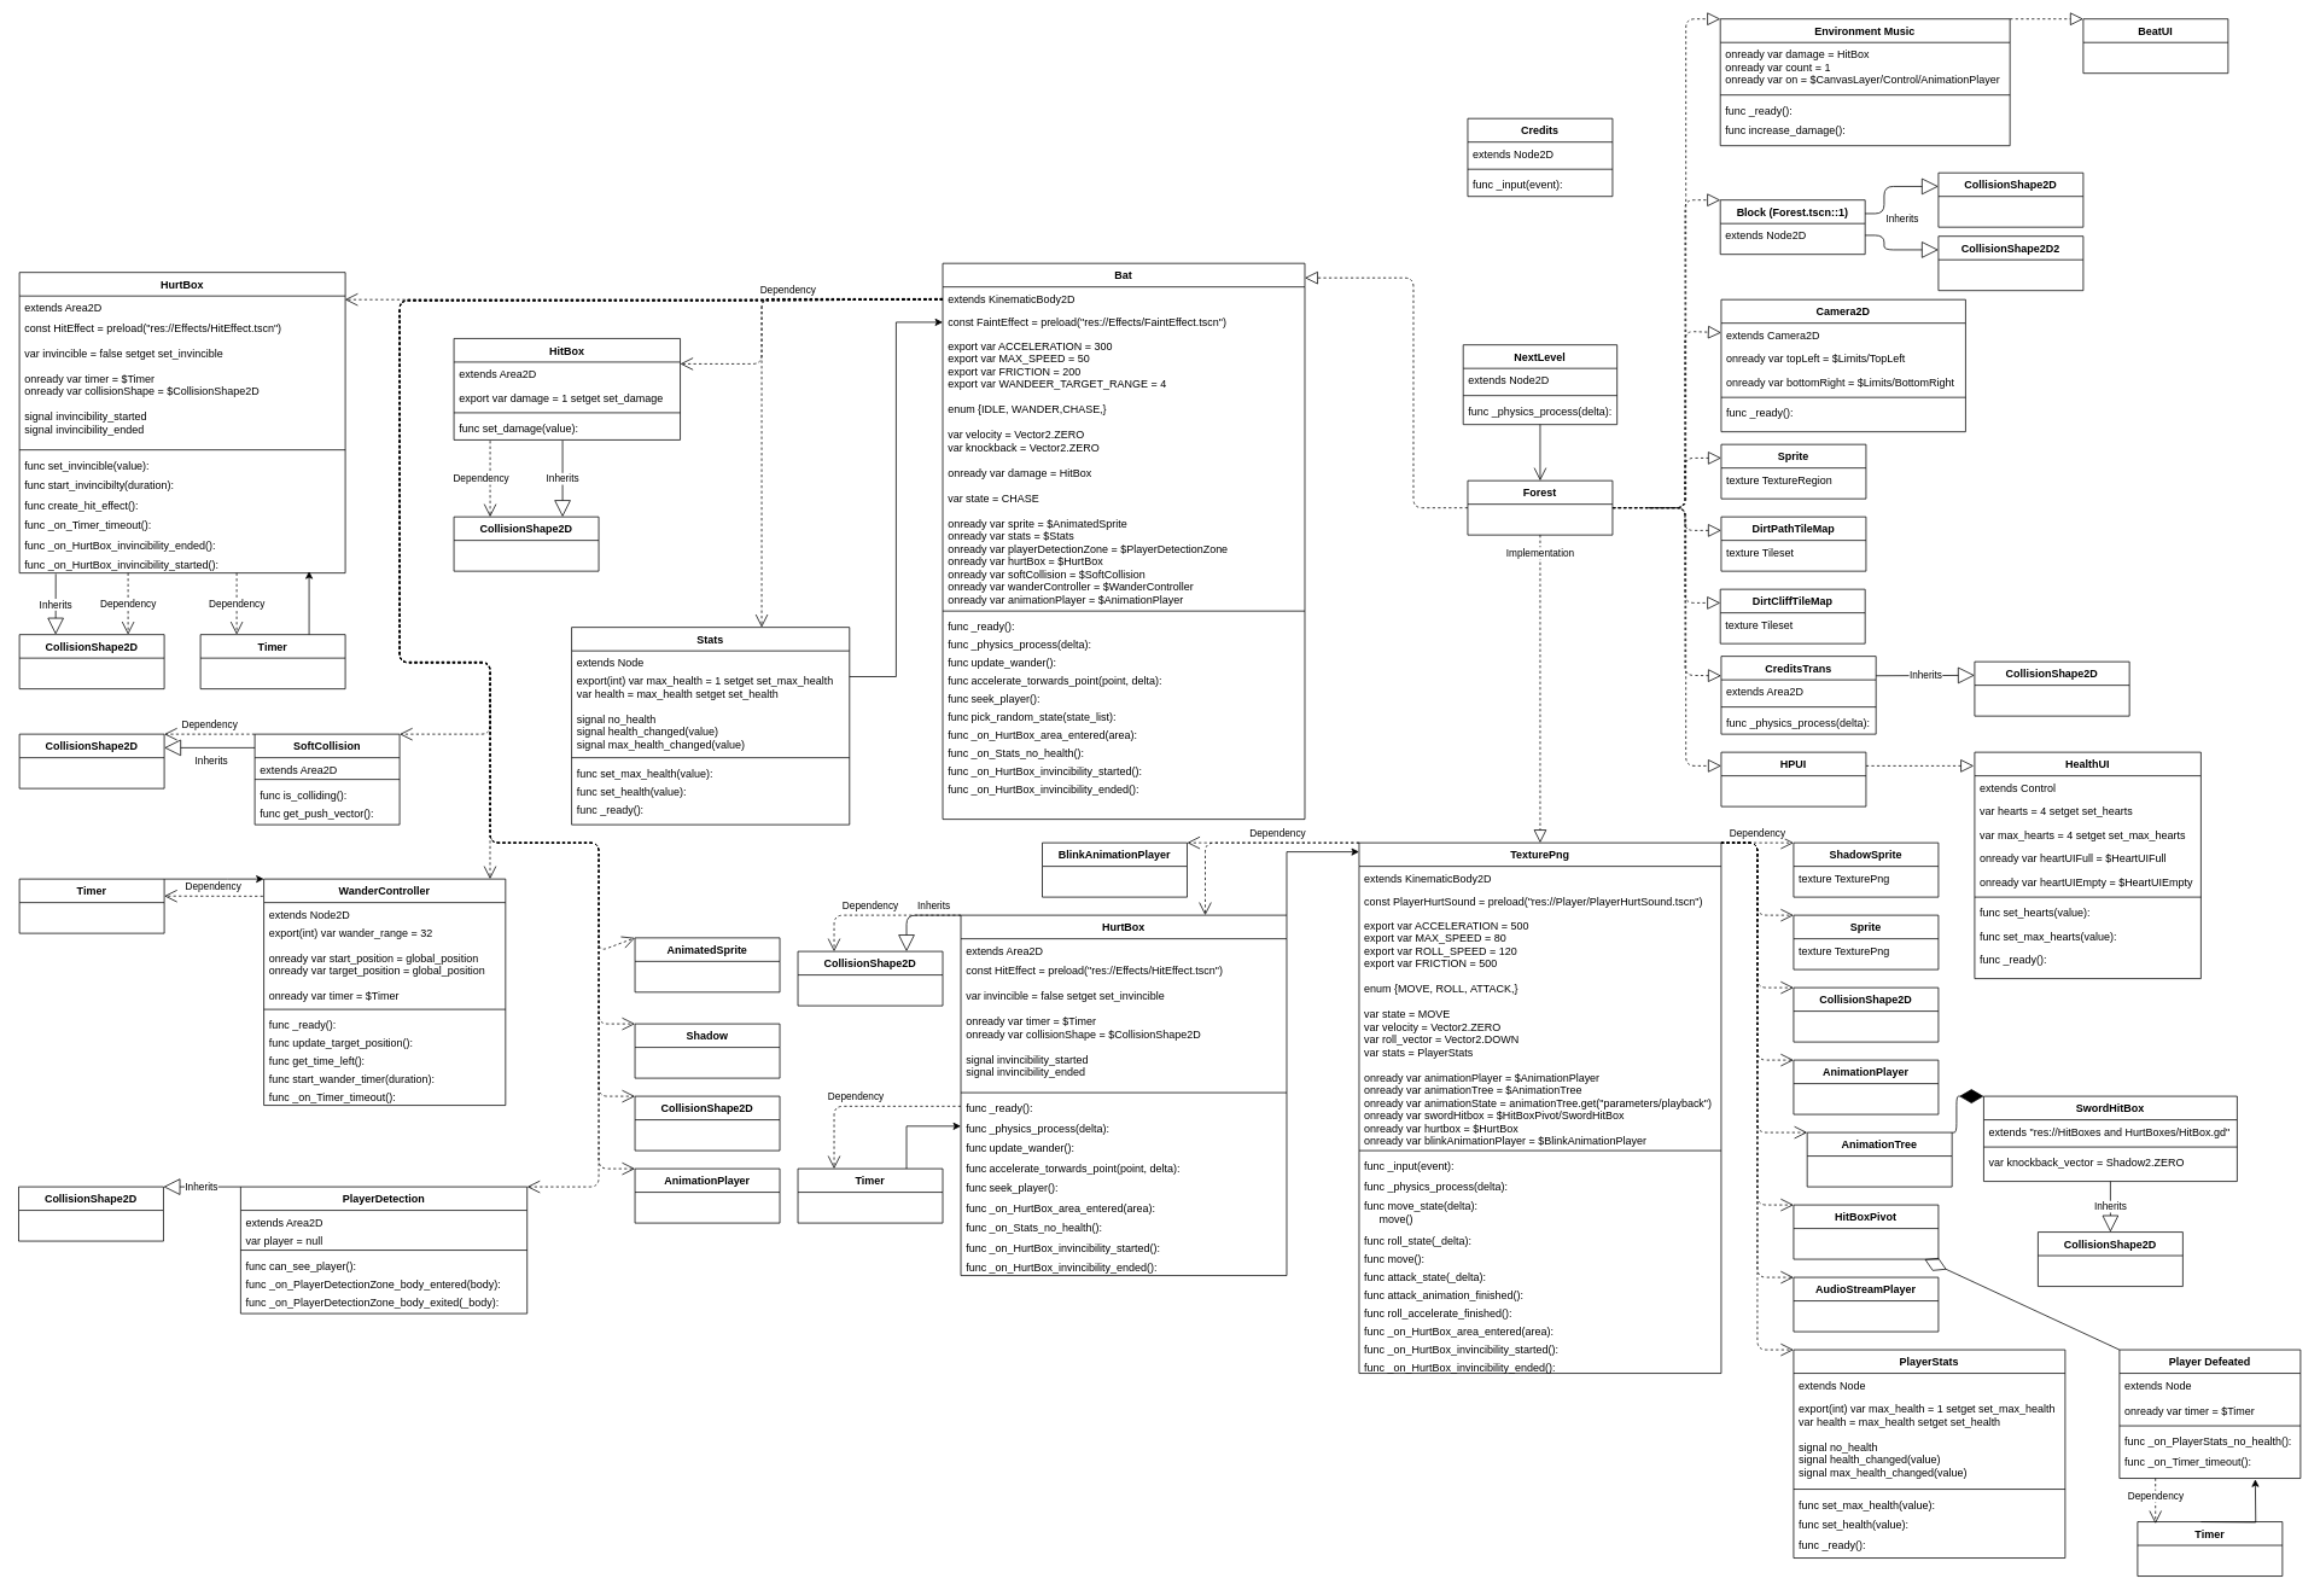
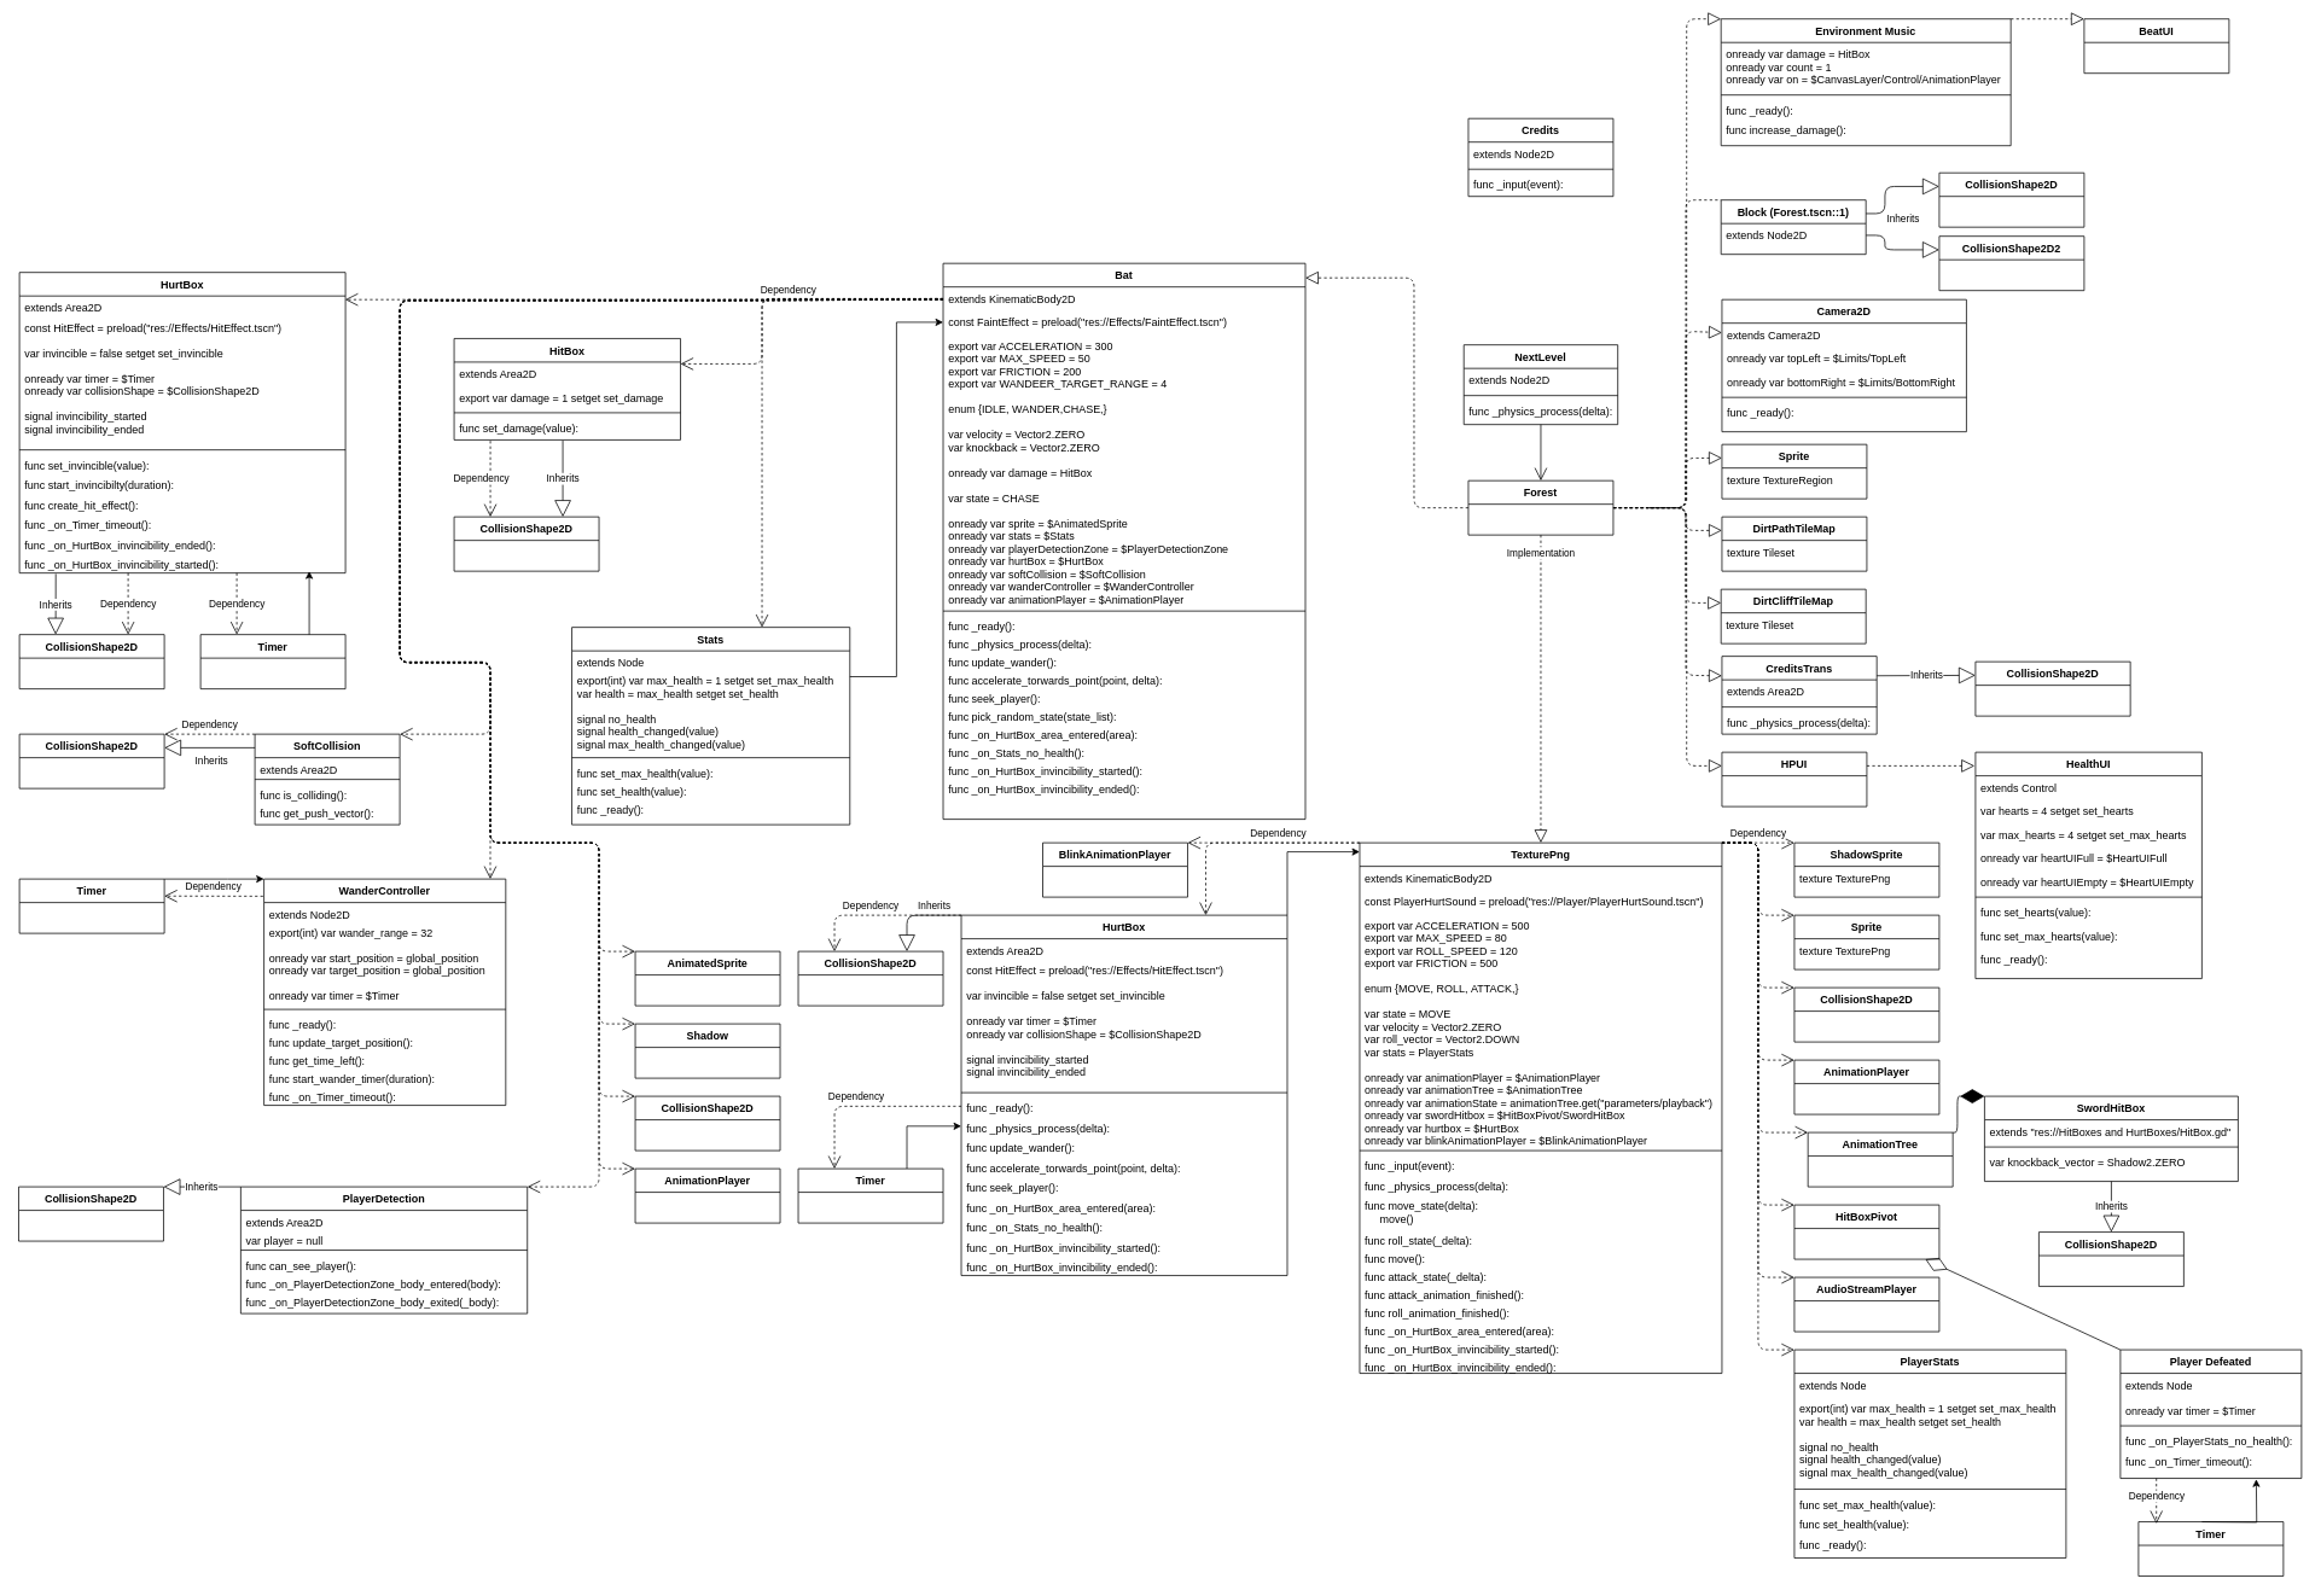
- <mxCell id="211" value="" style="endArrow=block;dashed=1;endFill=0;endSize=12;html=1;exitX=1;exitY=0.5;exitDx=0;exitDy=0;entryX=0;entryY=0;entryDx=0;entryDy=0;" parent="1" source="14" target="209" edge="1"><mxGeometry width="160" relative="1" as="geometry"><mxPoint x="1791" y="526.5" as="sourcePoint" /><mxPoint x="1911" y="333" as="targetPoint" /><Array as="points"><mxPoint x="1861" y="560" /><mxPoint x="1861" y="220" /></Array></mxGeometry></mxCell>
+ <mxCell id="211" value="" style="endArrow=none;dashed=1;endFill=0;endSize=12;html=1;exitX=1;exitY=0.5;exitDx=0;exitDy=0;entryX=0;entryY=0;entryDx=0;entryDy=0;" parent="1" source="14" target="209" edge="1"><mxGeometry width="160" relative="1" as="geometry"><mxPoint x="1791" y="526.5" as="sourcePoint" /><mxPoint x="1911" y="333" as="targetPoint" /><Array as="points"><mxPoint x="1861" y="560" /><mxPoint x="1861" y="220" /></Array></mxGeometry></mxCell>
- <mxCell id="122" value="AnimatedSprite" style="swimlane;fontStyle=1;align=center;verticalAlign=top;childLayout=stackLayout;horizontal=1;startSize=26;horizontalStack=0;resizeParent=1;resizeLast=0;collapsible=1;marginBottom=0;rounded=0;shadow=0;strokeWidth=1;" parent="1" vertex="1"><mxGeometry x="701" y="1035" width="160" height="60" as="geometry"><mxRectangle x="340" y="380" width="170" height="26" as="alternateBounds" /></mxGeometry></mxCell>
+ <mxCell id="122" value="AnimatedSprite" style="swimlane;fontStyle=1;align=center;verticalAlign=top;childLayout=stackLayout;horizontal=1;startSize=26;horizontalStack=0;resizeParent=1;resizeLast=0;collapsible=1;marginBottom=0;rounded=0;shadow=0;strokeWidth=1;" parent="1" vertex="1"><mxGeometry x="701" y="1050" width="160" height="60" as="geometry"><mxRectangle x="340" y="380" width="170" height="26" as="alternateBounds" /></mxGeometry></mxCell>
- <mxCell id="56" value="func roll_accelerate_finished():" style="text;align=left;verticalAlign=top;spacingLeft=4;spacingRight=4;overflow=hidden;rotatable=0;points=[[0,0.5],[1,0.5]];portConstraint=eastwest;" parent="44" vertex="1"><mxGeometry y="506" width="400" height="20" as="geometry" /></mxCell>
+ <mxCell id="56" value="func roll_animation_finished():" style="text;align=left;verticalAlign=top;spacingLeft=4;spacingRight=4;overflow=hidden;rotatable=0;points=[[0,0.5],[1,0.5]];portConstraint=eastwest;" parent="44" vertex="1"><mxGeometry y="506" width="400" height="20" as="geometry" /></mxCell>
